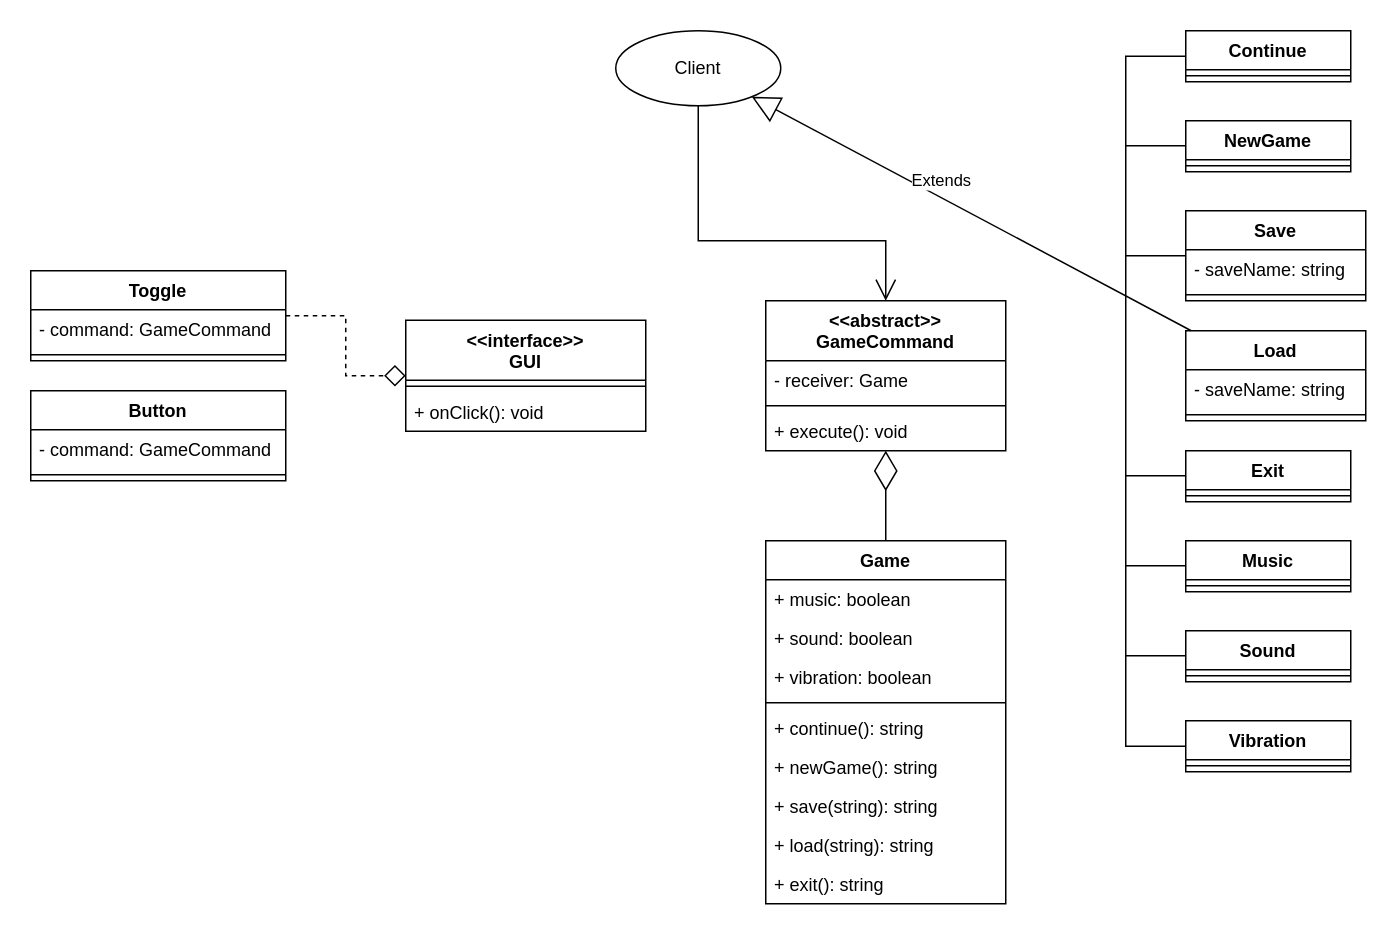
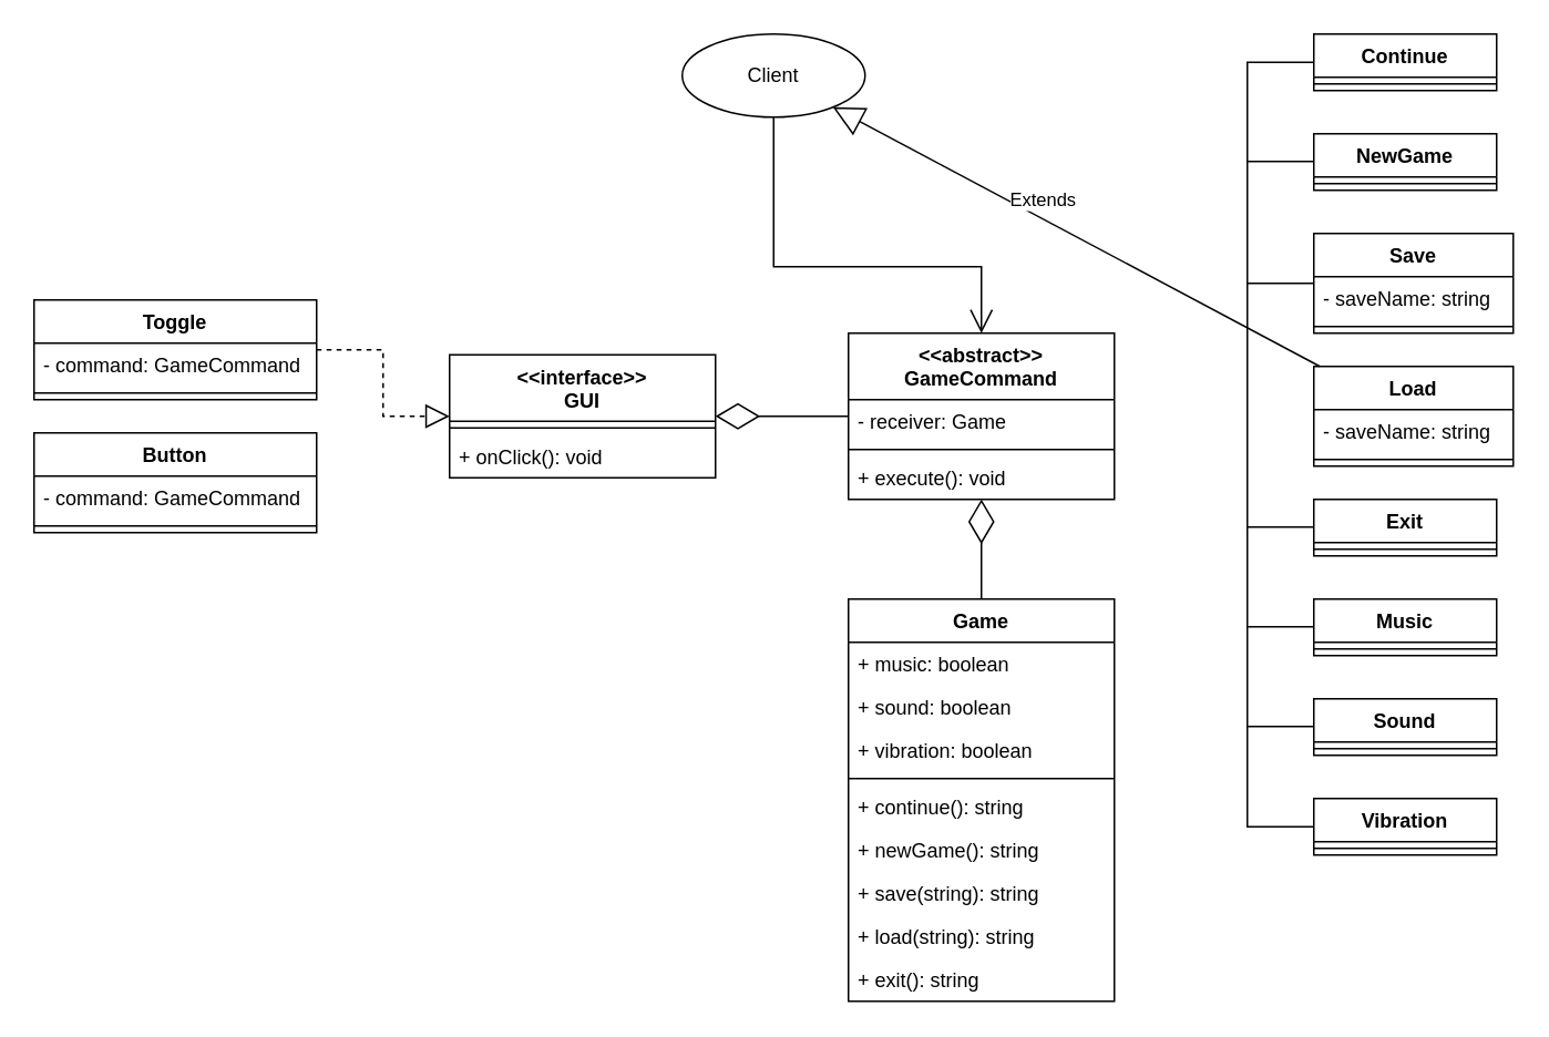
- <mxCell id="52" value="" style="endArrow=diamond;dashed=1;endFill=0;endSize=12;html=1;rounded=0;" edge="1" parent="1" source="9" target="3"><mxGeometry width="160" relative="1" as="geometry"><mxPoint x="230" y="440" as="sourcePoint" /><mxPoint x="390" y="440" as="targetPoint" /><Array as="points"><mxPoint x="230" y="210" /><mxPoint x="230" y="250" /></Array></mxGeometry></mxCell>
+ <mxCell id="52" value="" style="endArrow=block;dashed=1;endFill=0;endSize=12;html=1;rounded=0;" edge="1" parent="1" source="9" target="3"><mxGeometry width="160" relative="1" as="geometry"><mxPoint x="230" y="440" as="sourcePoint" /><mxPoint x="390" y="440" as="targetPoint" /><Array as="points"><mxPoint x="230" y="210" /><mxPoint x="230" y="250" /></Array></mxGeometry></mxCell>
+ <mxCell id="51" value="" style="endArrow=diamondThin;endFill=0;endSize=24;html=1;rounded=0;" edge="1" parent="1" source="12" target="3"><mxGeometry width="160" relative="1" as="geometry"><mxPoint x="280" y="140" as="sourcePoint" /><mxPoint x="440" y="140" as="targetPoint" /></mxGeometry></mxCell>
